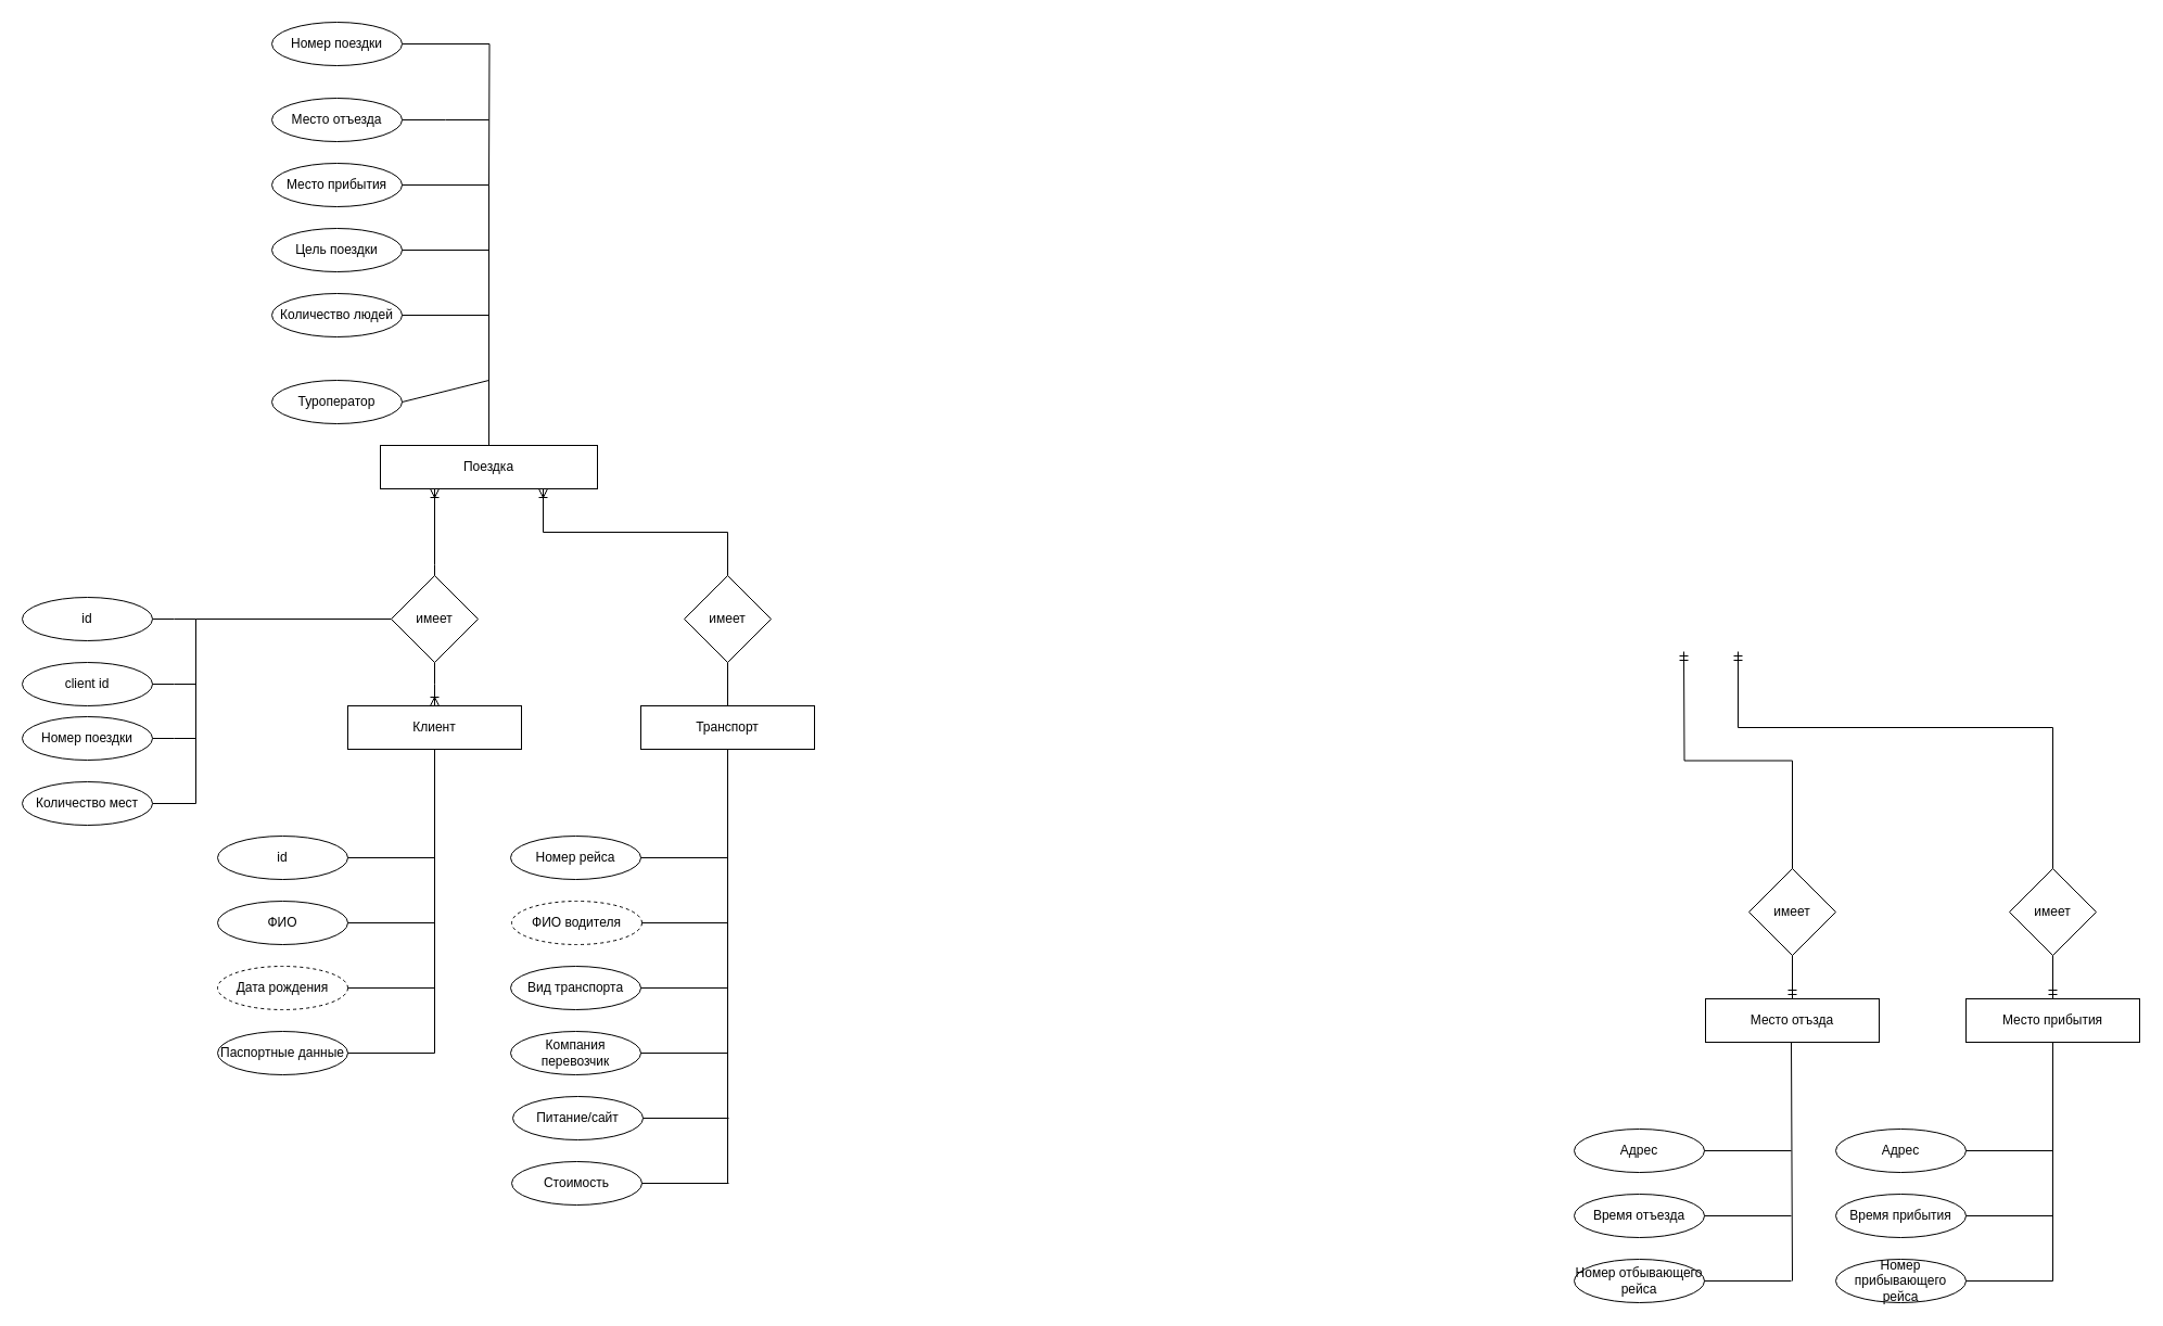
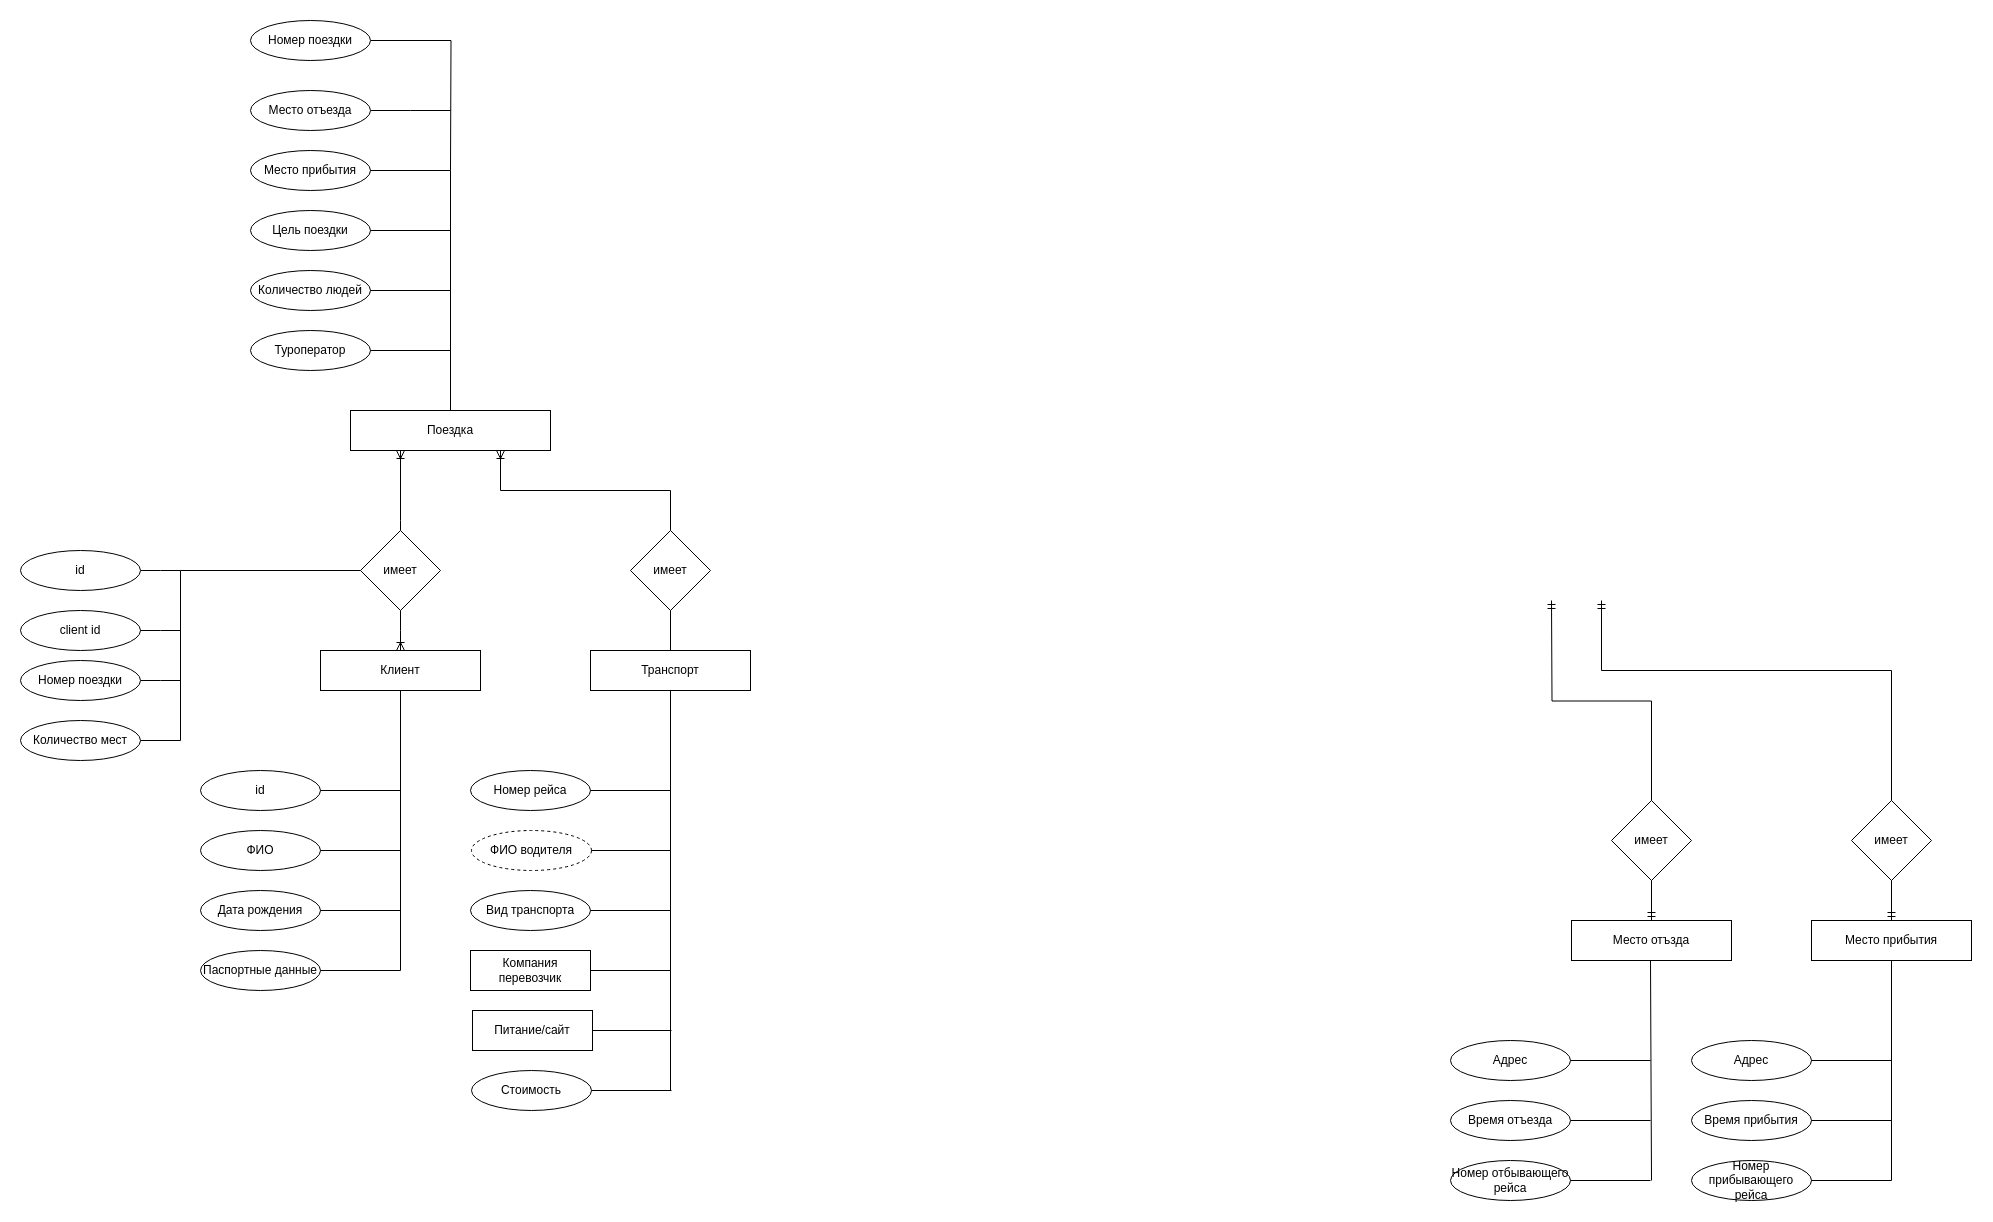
- <mxCell id="57" value="Туроператор" style="ellipse;whiteSpace=wrap;html=1;" parent="1" vertex="1"><mxGeometry x="250" y="350" width="120" height="40" as="geometry" /></mxCell>
+ <mxCell id="57" value="Туроператор" style="ellipse;whiteSpace=wrap;html=1;" parent="1" vertex="1"><mxGeometry x="250" y="330" width="120" height="40" as="geometry" /></mxCell>
- <mxCell id="24" value="Дата рождения" style="ellipse;whiteSpace=wrap;html=1;dashed=1;" parent="1" vertex="1"><mxGeometry x="200" y="890" width="120" height="40" as="geometry" /></mxCell>
+ <mxCell id="24" value="Дата рождения" style="ellipse;whiteSpace=wrap;html=1;" parent="1" vertex="1"><mxGeometry x="200" y="890" width="120" height="40" as="geometry" /></mxCell>
- <mxCell id="34" value="Компания перевозчик" style="ellipse;whiteSpace=wrap;html=1;" parent="1" vertex="1"><mxGeometry x="470" y="950" width="120" height="40" as="geometry" /></mxCell>
+ <mxCell id="34" value="Компания перевозчик" style="whiteSpace=wrap;html=1;rounded=0;" parent="1" vertex="1"><mxGeometry x="470" y="950" width="120" height="40" as="geometry" /></mxCell>
- <mxCell id="62" value="Питание/сайт" style="ellipse;whiteSpace=wrap;html=1;" parent="1" vertex="1"><mxGeometry x="472" y="1010" width="120" height="40" as="geometry" /></mxCell>
+ <mxCell id="62" value="Питание/сайт" style="whiteSpace=wrap;html=1;rounded=0;" parent="1" vertex="1"><mxGeometry x="472" y="1010" width="120" height="40" as="geometry" /></mxCell>
